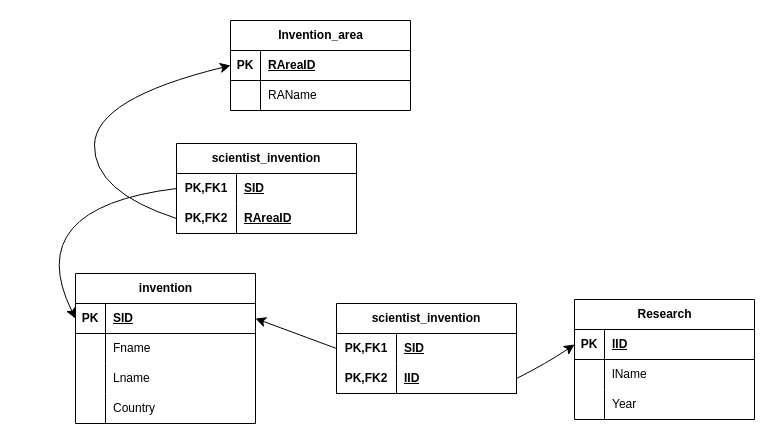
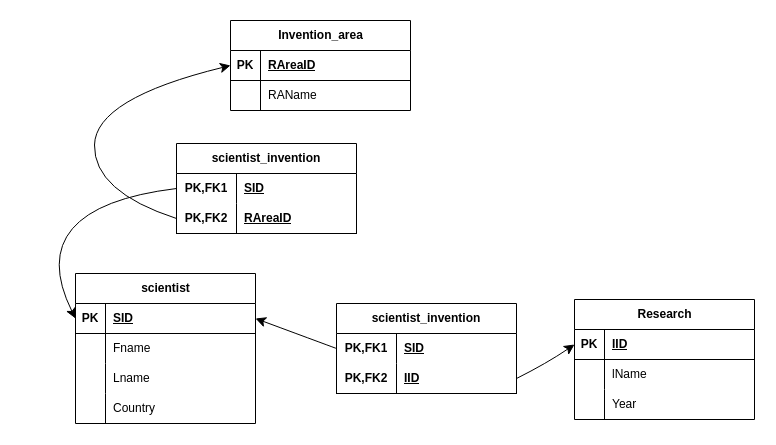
- <mxCell id="2" value="invention" style="shape=table;startSize=30;container=1;collapsible=1;childLayout=tableLayout;fixedRows=1;rowLines=0;fontStyle=1;align=center;resizeLast=1;html=1;" parent="1" vertex="1"><mxGeometry x="75" y="273" width="180" height="150" as="geometry" /></mxCell>
+ <mxCell id="2" value="scientist" style="shape=table;startSize=30;container=1;collapsible=1;childLayout=tableLayout;fixedRows=1;rowLines=0;fontStyle=1;align=center;resizeLast=1;html=1;" parent="1" vertex="1"><mxGeometry x="75" y="273" width="180" height="150" as="geometry" /></mxCell>
